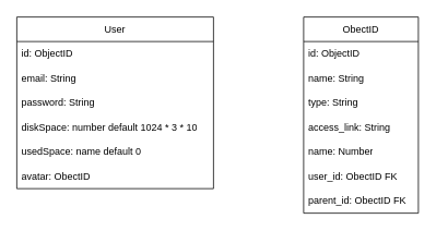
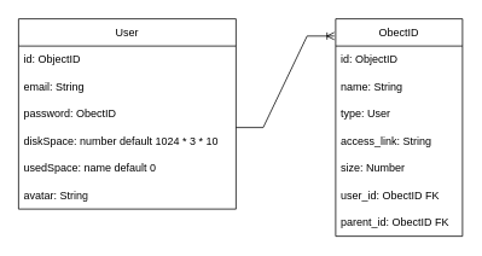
+ <mxCell id="17" value="" style="edgeStyle=entityRelationEdgeStyle;fontSize=12;html=1;endArrow=ERoneToMany;rounded=0;entryX=-0.011;entryY=0.079;entryDx=0;entryDy=0;entryPerimeter=0;exitX=1;exitY=0;exitDx=0;exitDy=0;exitPerimeter=0;" edge="1" parent="1" source="6" target="9"><mxGeometry width="100" height="100" relative="1" as="geometry"><mxPoint x="260" y="140" as="sourcePoint" /><mxPoint x="360" y="40" as="targetPoint" /></mxGeometry></mxCell>
- <mxCell id="5" value="password: String" style="text;strokeColor=none;fillColor=none;align=left;verticalAlign=middle;spacingLeft=4;spacingRight=4;overflow=hidden;points=[[0,0.5],[1,0.5]];portConstraint=eastwest;rotatable=0;whiteSpace=wrap;html=1;" vertex="1" parent="2"><mxGeometry y="90" width="240" height="30" as="geometry" /></mxCell>
+ <mxCell id="5" value="password: ObectID" style="text;strokeColor=none;fillColor=none;align=left;verticalAlign=middle;spacingLeft=4;spacingRight=4;overflow=hidden;points=[[0,0.5],[1,0.5]];portConstraint=eastwest;rotatable=0;whiteSpace=wrap;html=1;" vertex="1" parent="2"><mxGeometry y="90" width="240" height="30" as="geometry" /></mxCell>
- <mxCell id="12" value="type: String" style="text;strokeColor=none;fillColor=none;align=left;verticalAlign=middle;spacingLeft=4;spacingRight=4;overflow=hidden;points=[[0,0.5],[1,0.5]];portConstraint=eastwest;rotatable=0;whiteSpace=wrap;html=1;" vertex="1" parent="9"><mxGeometry y="90" width="140" height="30" as="geometry" /></mxCell>
+ <mxCell id="12" value="type: User" style="text;strokeColor=none;fillColor=none;align=left;verticalAlign=middle;spacingLeft=4;spacingRight=4;overflow=hidden;points=[[0,0.5],[1,0.5]];portConstraint=eastwest;rotatable=0;whiteSpace=wrap;html=1;" vertex="1" parent="9"><mxGeometry y="90" width="140" height="30" as="geometry" /></mxCell>
- <mxCell id="14" value="name: Number" style="text;strokeColor=none;fillColor=none;align=left;verticalAlign=middle;spacingLeft=4;spacingRight=4;overflow=hidden;points=[[0,0.5],[1,0.5]];portConstraint=eastwest;rotatable=0;whiteSpace=wrap;html=1;" vertex="1" parent="9"><mxGeometry y="150" width="140" height="30" as="geometry" /></mxCell>
+ <mxCell id="14" value="size: Number" style="text;strokeColor=none;fillColor=none;align=left;verticalAlign=middle;spacingLeft=4;spacingRight=4;overflow=hidden;points=[[0,0.5],[1,0.5]];portConstraint=eastwest;rotatable=0;whiteSpace=wrap;html=1;" vertex="1" parent="9"><mxGeometry y="150" width="140" height="30" as="geometry" /></mxCell>
- <mxCell id="8" value="avatar: ObectID" style="text;strokeColor=none;fillColor=none;align=left;verticalAlign=middle;spacingLeft=4;spacingRight=4;overflow=hidden;points=[[0,0.5],[1,0.5]];portConstraint=eastwest;rotatable=0;whiteSpace=wrap;html=1;" vertex="1" parent="2"><mxGeometry y="180" width="240" height="30" as="geometry" /></mxCell>
+ <mxCell id="8" value="avatar: String" style="text;strokeColor=none;fillColor=none;align=left;verticalAlign=middle;spacingLeft=4;spacingRight=4;overflow=hidden;points=[[0,0.5],[1,0.5]];portConstraint=eastwest;rotatable=0;whiteSpace=wrap;html=1;" vertex="1" parent="2"><mxGeometry y="180" width="240" height="30" as="geometry" /></mxCell>
